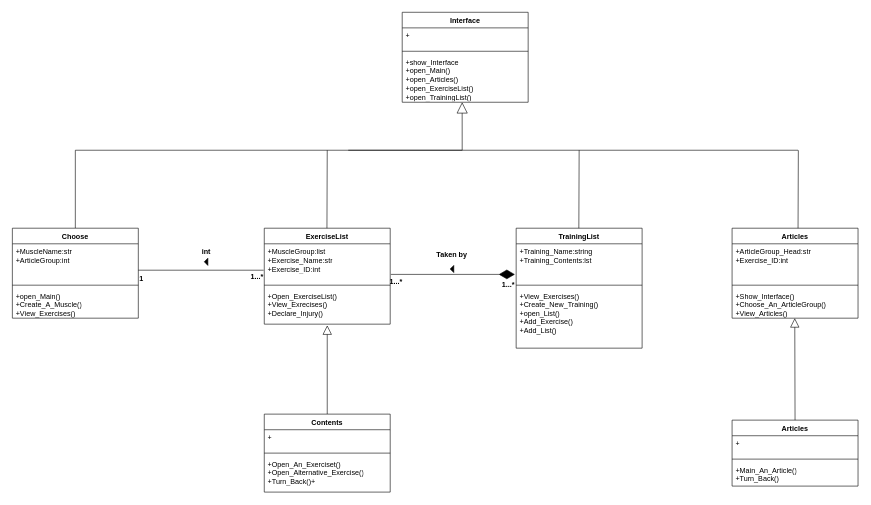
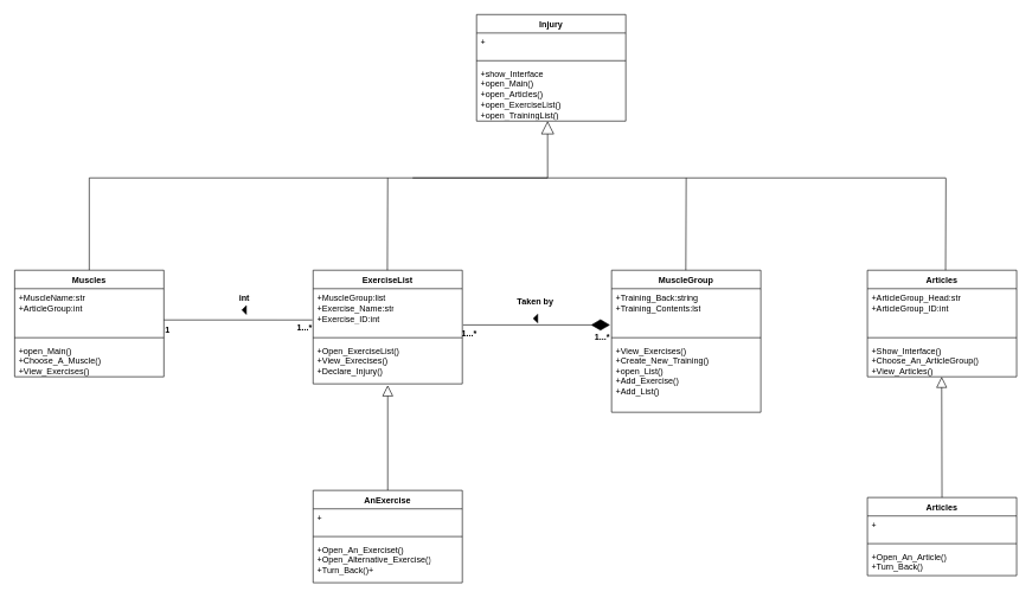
- <mxCell id="25" value="&lt;div&gt;Interface&lt;/div&gt;&lt;div&gt;&lt;br&gt;&lt;/div&gt;" style="swimlane;fontStyle=1;align=center;verticalAlign=top;childLayout=stackLayout;horizontal=1;startSize=26;horizontalStack=0;resizeParent=1;resizeParentMax=0;resizeLast=0;collapsible=1;marginBottom=0;whiteSpace=wrap;html=1;" parent="1" vertex="1"><mxGeometry x="670" width="210" height="150" as="geometry" y="20"><mxRectangle x="160" y="130" width="100" height="30" as="alternateBounds" /></mxGeometry></mxCell>
+ <mxCell id="25" value="&lt;div&gt;Injury&lt;/div&gt;&lt;div&gt;&lt;br&gt;&lt;/div&gt;" style="swimlane;fontStyle=1;align=center;verticalAlign=top;childLayout=stackLayout;horizontal=1;startSize=26;horizontalStack=0;resizeParent=1;resizeParentMax=0;resizeLast=0;collapsible=1;marginBottom=0;whiteSpace=wrap;html=1;" parent="1" vertex="1"><mxGeometry x="670" width="210" height="150" as="geometry" y="20"><mxRectangle x="160" y="130" width="100" height="30" as="alternateBounds" /></mxGeometry></mxCell>
- <mxCell id="39" value="Choose" style="swimlane;fontStyle=1;align=center;verticalAlign=top;childLayout=stackLayout;horizontal=1;startSize=26;horizontalStack=0;resizeParent=1;resizeParentMax=0;resizeLast=0;collapsible=1;marginBottom=0;whiteSpace=wrap;html=1;" vertex="1" parent="1"><mxGeometry x="20" y="380" width="210" height="150" as="geometry"><mxRectangle x="160" y="130" width="100" height="30" as="alternateBounds" /></mxGeometry></mxCell>
+ <mxCell id="39" value="Muscles" style="swimlane;fontStyle=1;align=center;verticalAlign=top;childLayout=stackLayout;horizontal=1;startSize=26;horizontalStack=0;resizeParent=1;resizeParentMax=0;resizeLast=0;collapsible=1;marginBottom=0;whiteSpace=wrap;html=1;" vertex="1" parent="1"><mxGeometry x="20" y="380" width="210" height="150" as="geometry"><mxRectangle x="160" y="130" width="100" height="30" as="alternateBounds" /></mxGeometry></mxCell>
- <mxCell id="6" value="TrainingList" style="swimlane;fontStyle=1;align=center;verticalAlign=top;childLayout=stackLayout;horizontal=1;startSize=26;horizontalStack=0;resizeParent=1;resizeParentMax=0;resizeLast=0;collapsible=1;marginBottom=0;whiteSpace=wrap;html=1;" parent="1" vertex="1"><mxGeometry x="860" y="380" width="210" height="200" as="geometry"><mxRectangle x="160" y="130" width="100" height="30" as="alternateBounds" /></mxGeometry></mxCell>
+ <mxCell id="6" value="MuscleGroup" style="swimlane;fontStyle=1;align=center;verticalAlign=top;childLayout=stackLayout;horizontal=1;startSize=26;horizontalStack=0;resizeParent=1;resizeParentMax=0;resizeLast=0;collapsible=1;marginBottom=0;whiteSpace=wrap;html=1;" parent="1" vertex="1"><mxGeometry x="860" y="380" width="210" height="200" as="geometry"><mxRectangle x="160" y="130" width="100" height="30" as="alternateBounds" /></mxGeometry></mxCell>
- <mxCell id="7" value="&lt;div&gt;+Training_Name:string&lt;/div&gt;&lt;div&gt;+Training_Contents:lst&lt;br&gt;&lt;/div&gt;" style="text;strokeColor=none;fillColor=none;align=left;verticalAlign=top;spacingLeft=4;spacingRight=4;overflow=hidden;rotatable=0;points=[[0,0.5],[1,0.5]];portConstraint=eastwest;whiteSpace=wrap;html=1;" parent="6" vertex="1"><mxGeometry y="26" width="210" height="64" as="geometry" /></mxCell>
+ <mxCell id="7" value="&lt;div&gt;+Training_Back:string&lt;/div&gt;&lt;div&gt;+Training_Contents:lst&lt;br&gt;&lt;/div&gt;" style="text;strokeColor=none;fillColor=none;align=left;verticalAlign=top;spacingLeft=4;spacingRight=4;overflow=hidden;rotatable=0;points=[[0,0.5],[1,0.5]];portConstraint=eastwest;whiteSpace=wrap;html=1;" parent="6" vertex="1"><mxGeometry y="26" width="210" height="64" as="geometry" /></mxCell>
- <mxCell id="21" value="&lt;div&gt;+ArticleGroup_Head:str&lt;/div&gt;&lt;div&gt;+Exercise_ID:int&lt;br&gt;&lt;/div&gt;" style="text;strokeColor=none;fillColor=none;align=left;verticalAlign=top;spacingLeft=4;spacingRight=4;overflow=hidden;rotatable=0;points=[[0,0.5],[1,0.5]];portConstraint=eastwest;whiteSpace=wrap;html=1;" parent="20" vertex="1"><mxGeometry y="26" width="210" height="64" as="geometry" /></mxCell>
+ <mxCell id="21" value="&lt;div&gt;+ArticleGroup_Head:str&lt;/div&gt;&lt;div&gt;+ArticleGroup_ID:int&lt;br&gt;&lt;/div&gt;" style="text;strokeColor=none;fillColor=none;align=left;verticalAlign=top;spacingLeft=4;spacingRight=4;overflow=hidden;rotatable=0;points=[[0,0.5],[1,0.5]];portConstraint=eastwest;whiteSpace=wrap;html=1;" parent="20" vertex="1"><mxGeometry y="26" width="210" height="64" as="geometry" /></mxCell>
- <mxCell id="42" value="&lt;div&gt;+open_Main()&lt;/div&gt;&lt;div&gt;+Create_A_Muscle()&lt;br&gt;&lt;/div&gt;+View_Exercises()" style="text;strokeColor=none;fillColor=none;align=left;verticalAlign=top;spacingLeft=4;spacingRight=4;overflow=hidden;rotatable=0;points=[[0,0.5],[1,0.5]];portConstraint=eastwest;whiteSpace=wrap;html=1;" vertex="1" parent="39"><mxGeometry y="100" width="210" height="50" as="geometry" /></mxCell>
+ <mxCell id="42" value="&lt;div&gt;+open_Main()&lt;/div&gt;&lt;div&gt;+Choose_A_Muscle()&lt;br&gt;&lt;/div&gt;+View_Exercises()" style="text;strokeColor=none;fillColor=none;align=left;verticalAlign=top;spacingLeft=4;spacingRight=4;overflow=hidden;rotatable=0;points=[[0,0.5],[1,0.5]];portConstraint=eastwest;whiteSpace=wrap;html=1;" vertex="1" parent="39"><mxGeometry y="100" width="210" height="50" as="geometry" /></mxCell>
- <mxCell id="35" value="Contents" style="swimlane;fontStyle=1;align=center;verticalAlign=top;childLayout=stackLayout;horizontal=1;startSize=26;horizontalStack=0;resizeParent=1;resizeParentMax=0;resizeLast=0;collapsible=1;marginBottom=0;whiteSpace=wrap;html=1;" parent="1" vertex="1"><mxGeometry x="440" y="690" width="210" height="130" as="geometry"><mxRectangle x="160" y="130" width="100" height="30" as="alternateBounds" /></mxGeometry></mxCell>
+ <mxCell id="35" value="AnExercise" style="swimlane;fontStyle=1;align=center;verticalAlign=top;childLayout=stackLayout;horizontal=1;startSize=26;horizontalStack=0;resizeParent=1;resizeParentMax=0;resizeLast=0;collapsible=1;marginBottom=0;whiteSpace=wrap;html=1;" parent="1" vertex="1"><mxGeometry x="440" y="690" width="210" height="130" as="geometry"><mxRectangle x="160" y="130" width="100" height="30" as="alternateBounds" /></mxGeometry></mxCell>
- <mxCell id="46" value="&lt;div&gt;+Main_An_Article()&lt;/div&gt;&lt;div&gt;+Turn_Back()&lt;br&gt;&lt;/div&gt;" style="text;strokeColor=none;fillColor=none;align=left;verticalAlign=top;spacingLeft=4;spacingRight=4;overflow=hidden;rotatable=0;points=[[0,0.5],[1,0.5]];portConstraint=eastwest;whiteSpace=wrap;html=1;" vertex="1" parent="43"><mxGeometry y="70" width="210" height="40" as="geometry" /></mxCell>
+ <mxCell id="46" value="&lt;div&gt;+Open_An_Article()&lt;/div&gt;&lt;div&gt;+Turn_Back()&lt;br&gt;&lt;/div&gt;" style="text;strokeColor=none;fillColor=none;align=left;verticalAlign=top;spacingLeft=4;spacingRight=4;overflow=hidden;rotatable=0;points=[[0,0.5],[1,0.5]];portConstraint=eastwest;whiteSpace=wrap;html=1;" vertex="1" parent="43"><mxGeometry y="70" width="210" height="40" as="geometry" /></mxCell>
